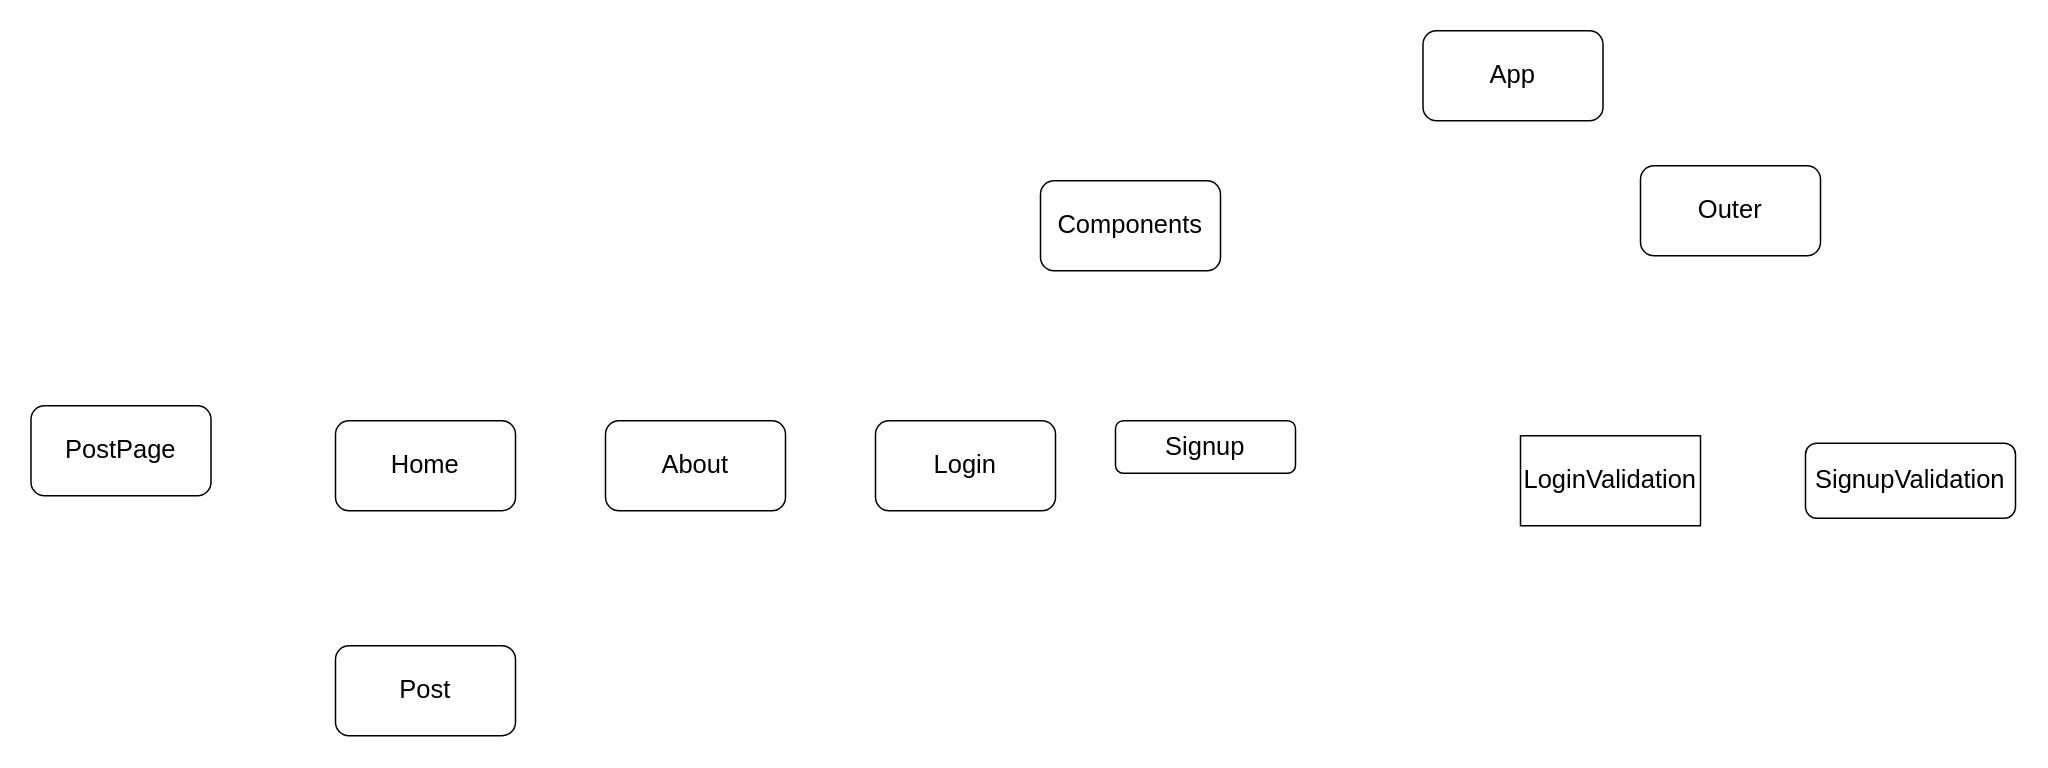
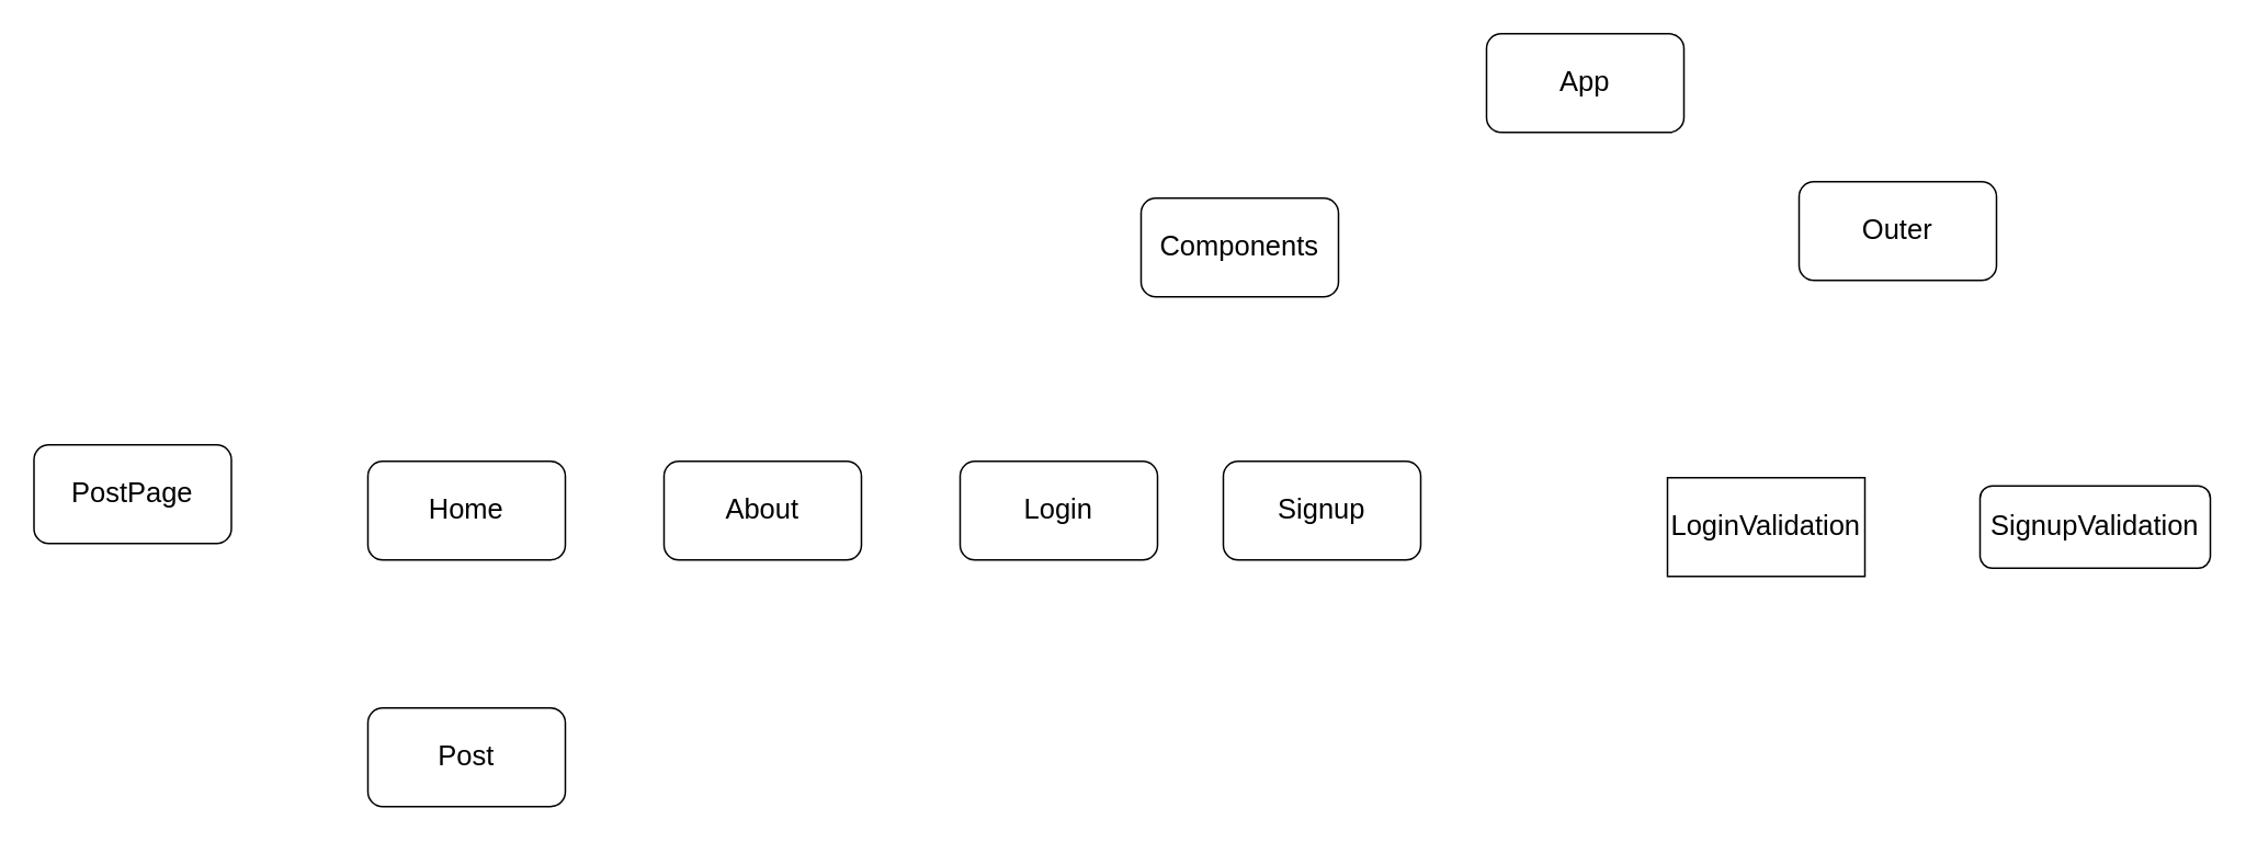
- <mxCell id="2" value="App" style="rounded=1;whiteSpace=wrap;html=1;fontSize=17;" vertex="1" parent="1"><mxGeometry x="948" y="20" width="120" height="60" as="geometry" /></mxCell>
+ <mxCell id="2" value="App" style="rounded=1;whiteSpace=wrap;html=1;fontSize=17;" vertex="1" parent="1"><mxGeometry x="903" y="20" width="120" height="60" as="geometry" /></mxCell>
- <mxCell id="6" value="Signup" style="rounded=1;whiteSpace=wrap;html=1;fontSize=17;" vertex="1" parent="1"><mxGeometry x="743" y="280" width="120" height="35" as="geometry" /></mxCell>
+ <mxCell id="6" value="Signup" style="rounded=1;whiteSpace=wrap;html=1;fontSize=17;" vertex="1" parent="1"><mxGeometry x="743" y="280" width="120" height="60" as="geometry" /></mxCell>
